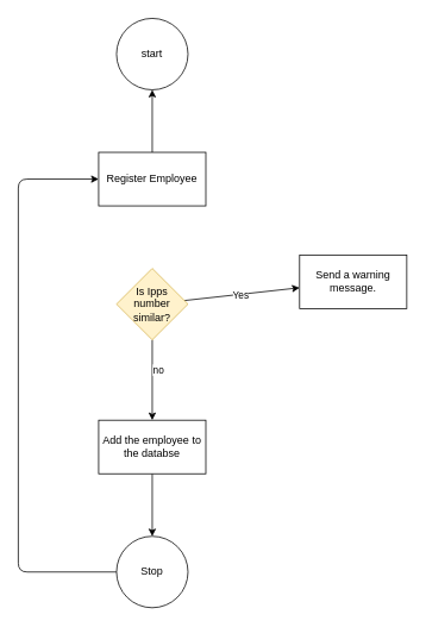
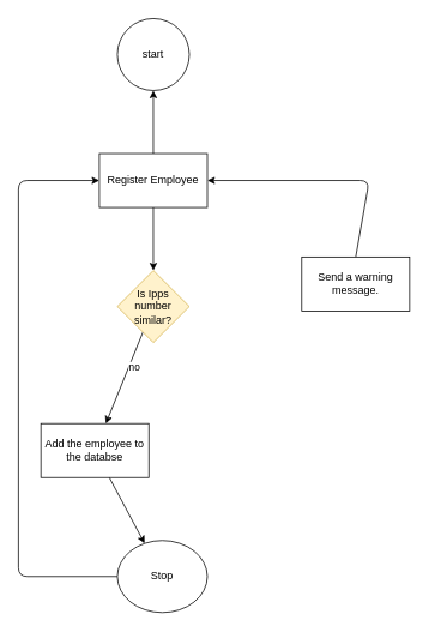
+ <mxCell id="11" style="edgeStyle=none;html=1;exitX=0.5;exitY=0;exitDx=0;exitDy=0;entryX=1;entryY=0.5;entryDx=0;entryDy=0;" edge="1" parent="1" source="12" target="5"><mxGeometry relative="1" as="geometry"><Array as="points"><mxPoint x="410" y="200" /></Array></mxGeometry></mxCell>
+ <mxCell id="3" value="" style="edgeStyle=none;html=1;" edge="1" parent="1" source="5" target="10"><mxGeometry relative="1" as="geometry" /></mxCell>
- <mxCell id="6" value="" style="edgeStyle=none;html=1;" edge="1" parent="1" source="10" target="12"><mxGeometry relative="1" as="geometry" /></mxCell>
- <mxCell id="7" value="Yes" style="edgeLabel;html=1;align=center;verticalAlign=middle;resizable=0;points=[];" vertex="1" connectable="0" parent="6"><mxGeometry x="-0.022" y="-1" relative="1" as="geometry"><mxPoint as="offset" /></mxGeometry></mxCell>
- <mxCell id="14" value="Add the employee to the databse" style="whiteSpace=wrap;html=1;rounded=0;" vertex="1" parent="1"><mxGeometry x="110" y="470" width="120" height="60" as="geometry" /></mxCell>
+ <mxCell id="14" value="Add the employee to the databse" style="whiteSpace=wrap;html=1;rounded=0;" vertex="1" parent="1"><mxGeometry x="45" y="470" width="120" height="60" as="geometry" /></mxCell>
- <mxCell id="16" value="Stop" style="ellipse;whiteSpace=wrap;html=1;rounded=0;" vertex="1" parent="1"><mxGeometry x="130" y="600" width="80" height="80" as="geometry" /></mxCell>
+ <mxCell id="16" value="Stop" style="ellipse;whiteSpace=wrap;html=1;rounded=0;" vertex="1" parent="1"><mxGeometry x="130" y="600" width="100" height="80" as="geometry" /></mxCell>
